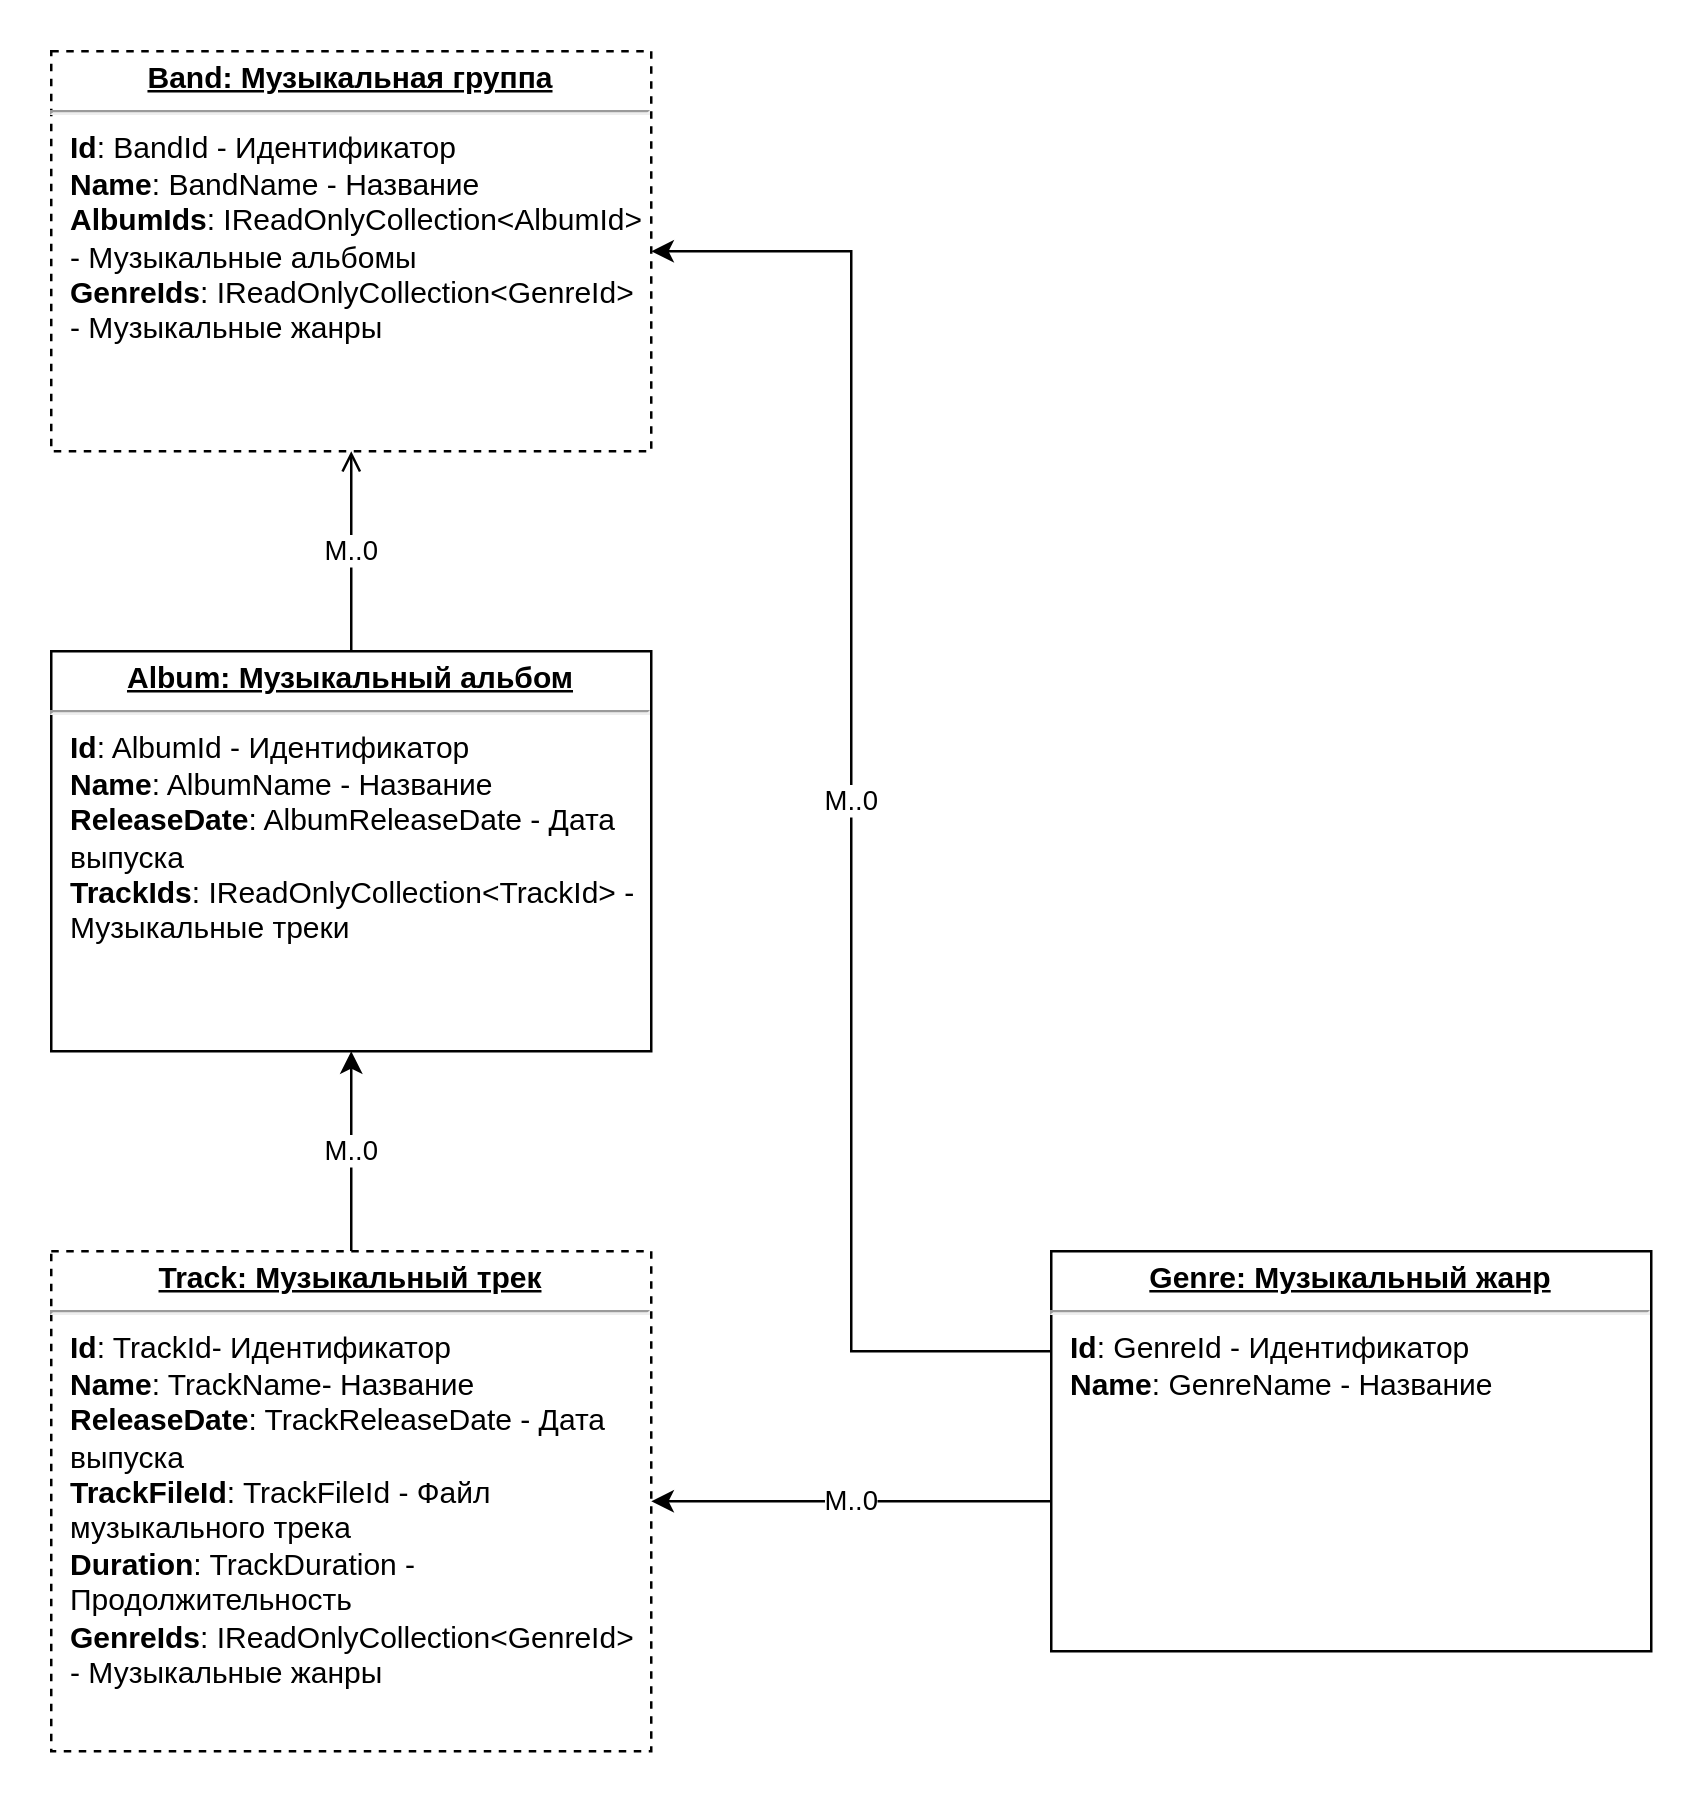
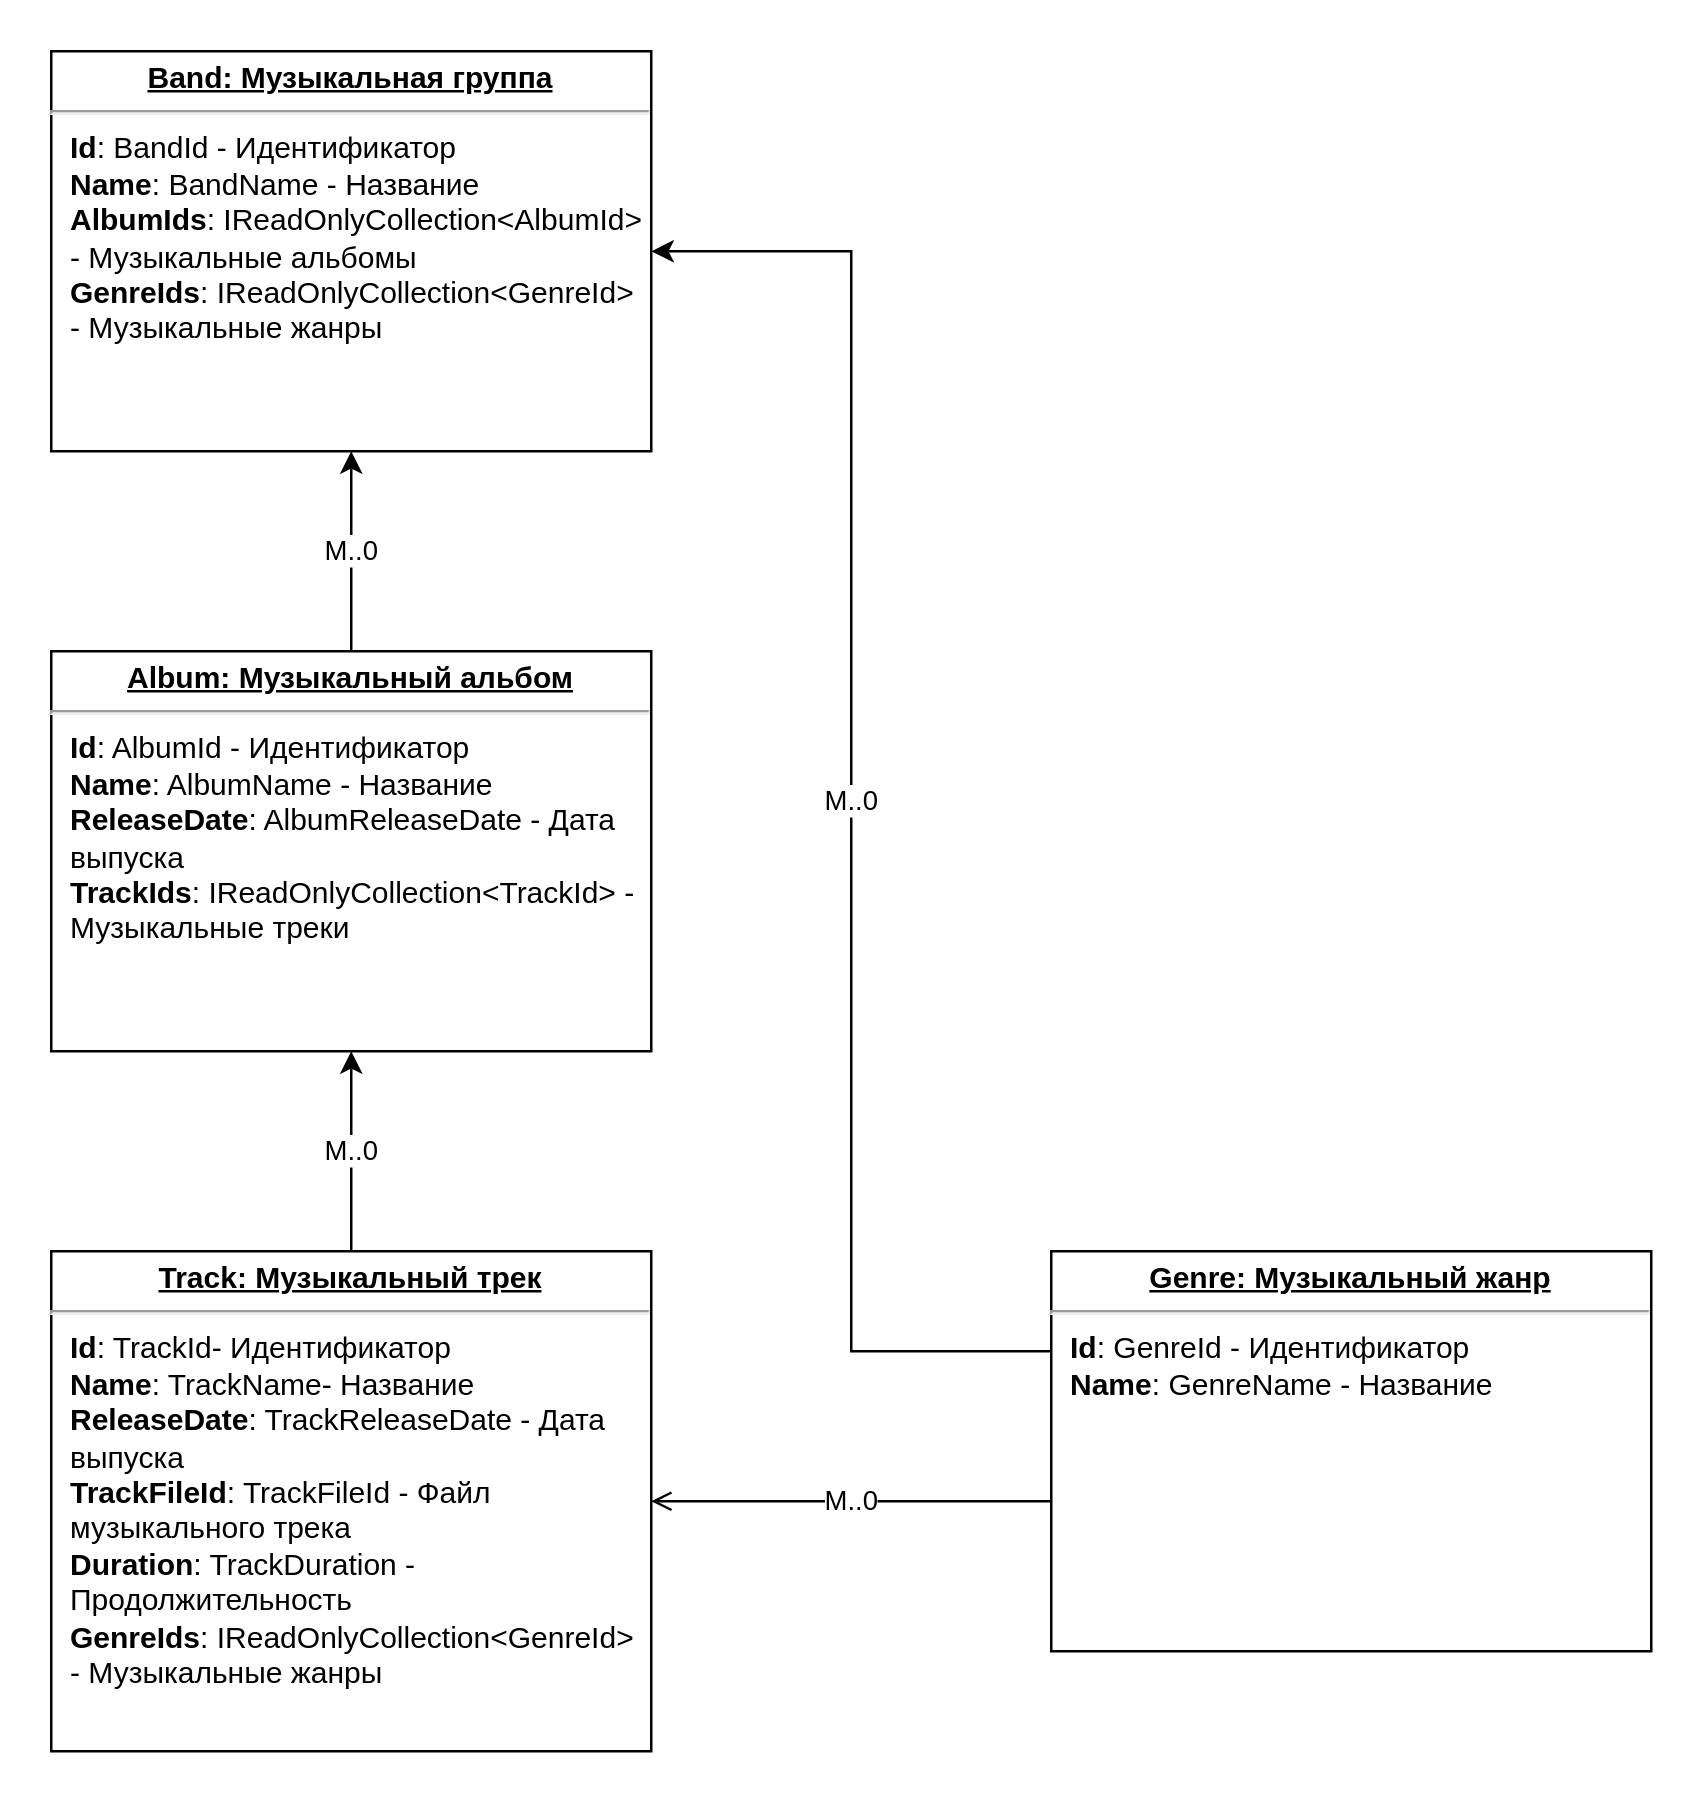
- <mxCell id="2" value="&lt;p style=&quot;margin:0px;margin-top:4px;text-align:center;text-decoration:underline;&quot;&gt;&lt;b&gt;Band: Музыкальная группа&lt;/b&gt;&lt;/p&gt;&lt;hr&gt;&lt;p style=&quot;margin:0px;margin-left:8px;&quot;&gt;&lt;b&gt;Id&lt;/b&gt;: BandId -&amp;nbsp;&lt;span style=&quot;background-color: initial;&quot;&gt;Идентификатор&lt;/span&gt;&lt;/p&gt;&lt;p style=&quot;margin:0px;margin-left:8px;&quot;&gt;&lt;b&gt;Name&lt;/b&gt;: BandName - Название&lt;/p&gt;&lt;p style=&quot;margin:0px;margin-left:8px;&quot;&gt;&lt;b&gt;AlbumIds&lt;/b&gt;: IReadOnlyCollection&amp;lt;AlbumId&amp;gt; -&amp;nbsp;&lt;span style=&quot;background-color: initial;&quot;&gt;Музыкальные альбомы&lt;/span&gt;&lt;/p&gt;&lt;p style=&quot;margin:0px;margin-left:8px;&quot;&gt;&lt;b&gt;GenreIds&lt;/b&gt;: IReadOnlyCollection&amp;lt;GenreId&amp;gt; - Музыкальные жанры&lt;/p&gt;&lt;p style=&quot;margin:0px;margin-left:8px;&quot;&gt;&lt;br&gt;&lt;/p&gt;" style="verticalAlign=top;align=left;overflow=fill;fontSize=12;fontFamily=Helvetica;html=1;whiteSpace=wrap;dashed=1;" parent="1" vertex="1"><mxGeometry x="20" y="20" width="240" height="160" as="geometry" /></mxCell>
+ <mxCell id="2" value="&lt;p style=&quot;margin:0px;margin-top:4px;text-align:center;text-decoration:underline;&quot;&gt;&lt;b&gt;Band: Музыкальная группа&lt;/b&gt;&lt;/p&gt;&lt;hr&gt;&lt;p style=&quot;margin:0px;margin-left:8px;&quot;&gt;&lt;b&gt;Id&lt;/b&gt;: BandId -&amp;nbsp;&lt;span style=&quot;background-color: initial;&quot;&gt;Идентификатор&lt;/span&gt;&lt;/p&gt;&lt;p style=&quot;margin:0px;margin-left:8px;&quot;&gt;&lt;b&gt;Name&lt;/b&gt;: BandName - Название&lt;/p&gt;&lt;p style=&quot;margin:0px;margin-left:8px;&quot;&gt;&lt;b&gt;AlbumIds&lt;/b&gt;: IReadOnlyCollection&amp;lt;AlbumId&amp;gt; -&amp;nbsp;&lt;span style=&quot;background-color: initial;&quot;&gt;Музыкальные альбомы&lt;/span&gt;&lt;/p&gt;&lt;p style=&quot;margin:0px;margin-left:8px;&quot;&gt;&lt;b&gt;GenreIds&lt;/b&gt;: IReadOnlyCollection&amp;lt;GenreId&amp;gt; - Музыкальные жанры&lt;/p&gt;&lt;p style=&quot;margin:0px;margin-left:8px;&quot;&gt;&lt;br&gt;&lt;/p&gt;" style="verticalAlign=top;align=left;overflow=fill;fontSize=12;fontFamily=Helvetica;html=1;whiteSpace=wrap;" parent="1" vertex="1"><mxGeometry x="20" y="20" width="240" height="160" as="geometry" /></mxCell>
- <mxCell id="3" value="M..0" style="edgeStyle=orthogonalEdgeStyle;rounded=0;orthogonalLoop=1;jettySize=auto;html=1;entryX=0.5;entryY=1;entryDx=0;entryDy=0;endArrow=open;" parent="1" source="4" target="2" edge="1"><mxGeometry relative="1" as="geometry" /></mxCell>
+ <mxCell id="3" value="M..0" style="edgeStyle=orthogonalEdgeStyle;rounded=0;orthogonalLoop=1;jettySize=auto;html=1;entryX=0.5;entryY=1;entryDx=0;entryDy=0;" parent="1" source="4" target="2" edge="1"><mxGeometry relative="1" as="geometry" /></mxCell>
- <mxCell id="6" value="&lt;p style=&quot;margin:0px;margin-top:4px;text-align:center;text-decoration:underline;&quot;&gt;&lt;b&gt;Track: Музыкальный трек&lt;/b&gt;&lt;/p&gt;&lt;hr&gt;&lt;p style=&quot;margin:0px;margin-left:8px;&quot;&gt;&lt;b&gt;Id&lt;/b&gt;: TrackId-&amp;nbsp;&lt;span style=&quot;background-color: initial;&quot;&gt;Идентификатор&lt;/span&gt;&lt;/p&gt;&lt;p style=&quot;margin:0px;margin-left:8px;&quot;&gt;&lt;b&gt;Name&lt;/b&gt;: TrackName- Название&lt;/p&gt;&lt;p style=&quot;margin:0px;margin-left:8px;&quot;&gt;&lt;b&gt;ReleaseDate&lt;/b&gt;: TrackReleaseDate - Дата выпуска&lt;/p&gt;&lt;p style=&quot;margin:0px;margin-left:8px;&quot;&gt;&lt;b&gt;TrackFileId&lt;/b&gt;: TrackFileId - Файл музыкального трека&lt;/p&gt;&lt;p style=&quot;margin:0px;margin-left:8px;&quot;&gt;&lt;b&gt;Duration&lt;/b&gt;: TrackDuration - Продолжительность&lt;/p&gt;&lt;p style=&quot;margin:0px;margin-left:8px;&quot;&gt;&lt;b&gt;GenreIds&lt;/b&gt;: IReadOnlyCollection&amp;lt;GenreId&amp;gt; - Музыкальные жанры&lt;br&gt;&lt;/p&gt;" style="verticalAlign=top;align=left;overflow=fill;fontSize=12;fontFamily=Helvetica;html=1;whiteSpace=wrap;dashed=1;" parent="1" vertex="1"><mxGeometry x="20" y="500" width="240" height="200" as="geometry" /></mxCell>
+ <mxCell id="6" value="&lt;p style=&quot;margin:0px;margin-top:4px;text-align:center;text-decoration:underline;&quot;&gt;&lt;b&gt;Track: Музыкальный трек&lt;/b&gt;&lt;/p&gt;&lt;hr&gt;&lt;p style=&quot;margin:0px;margin-left:8px;&quot;&gt;&lt;b&gt;Id&lt;/b&gt;: TrackId-&amp;nbsp;&lt;span style=&quot;background-color: initial;&quot;&gt;Идентификатор&lt;/span&gt;&lt;/p&gt;&lt;p style=&quot;margin:0px;margin-left:8px;&quot;&gt;&lt;b&gt;Name&lt;/b&gt;: TrackName- Название&lt;/p&gt;&lt;p style=&quot;margin:0px;margin-left:8px;&quot;&gt;&lt;b&gt;ReleaseDate&lt;/b&gt;: TrackReleaseDate - Дата выпуска&lt;/p&gt;&lt;p style=&quot;margin:0px;margin-left:8px;&quot;&gt;&lt;b&gt;TrackFileId&lt;/b&gt;: TrackFileId - Файл музыкального трека&lt;/p&gt;&lt;p style=&quot;margin:0px;margin-left:8px;&quot;&gt;&lt;b&gt;Duration&lt;/b&gt;: TrackDuration - Продолжительность&lt;/p&gt;&lt;p style=&quot;margin:0px;margin-left:8px;&quot;&gt;&lt;b&gt;GenreIds&lt;/b&gt;: IReadOnlyCollection&amp;lt;GenreId&amp;gt; - Музыкальные жанры&lt;br&gt;&lt;/p&gt;" style="verticalAlign=top;align=left;overflow=fill;fontSize=12;fontFamily=Helvetica;html=1;whiteSpace=wrap;" parent="1" vertex="1"><mxGeometry x="20" y="500" width="240" height="200" as="geometry" /></mxCell>
- <mxCell id="8" value="M..0" style="edgeStyle=orthogonalEdgeStyle;rounded=0;orthogonalLoop=1;jettySize=auto;html=1;entryX=1;entryY=0.5;entryDx=0;entryDy=0;" parent="1" source="9" target="6" edge="1"><mxGeometry relative="1" as="geometry"><Array as="points"><mxPoint x="380" y="600" /><mxPoint x="380" y="600" /></Array></mxGeometry></mxCell>
+ <mxCell id="8" value="M..0" style="edgeStyle=orthogonalEdgeStyle;rounded=0;orthogonalLoop=1;jettySize=auto;html=1;entryX=1;entryY=0.5;entryDx=0;entryDy=0;endArrow=open;" parent="1" source="9" target="6" edge="1"><mxGeometry relative="1" as="geometry"><Array as="points"><mxPoint x="380" y="600" /><mxPoint x="380" y="600" /></Array></mxGeometry></mxCell>
